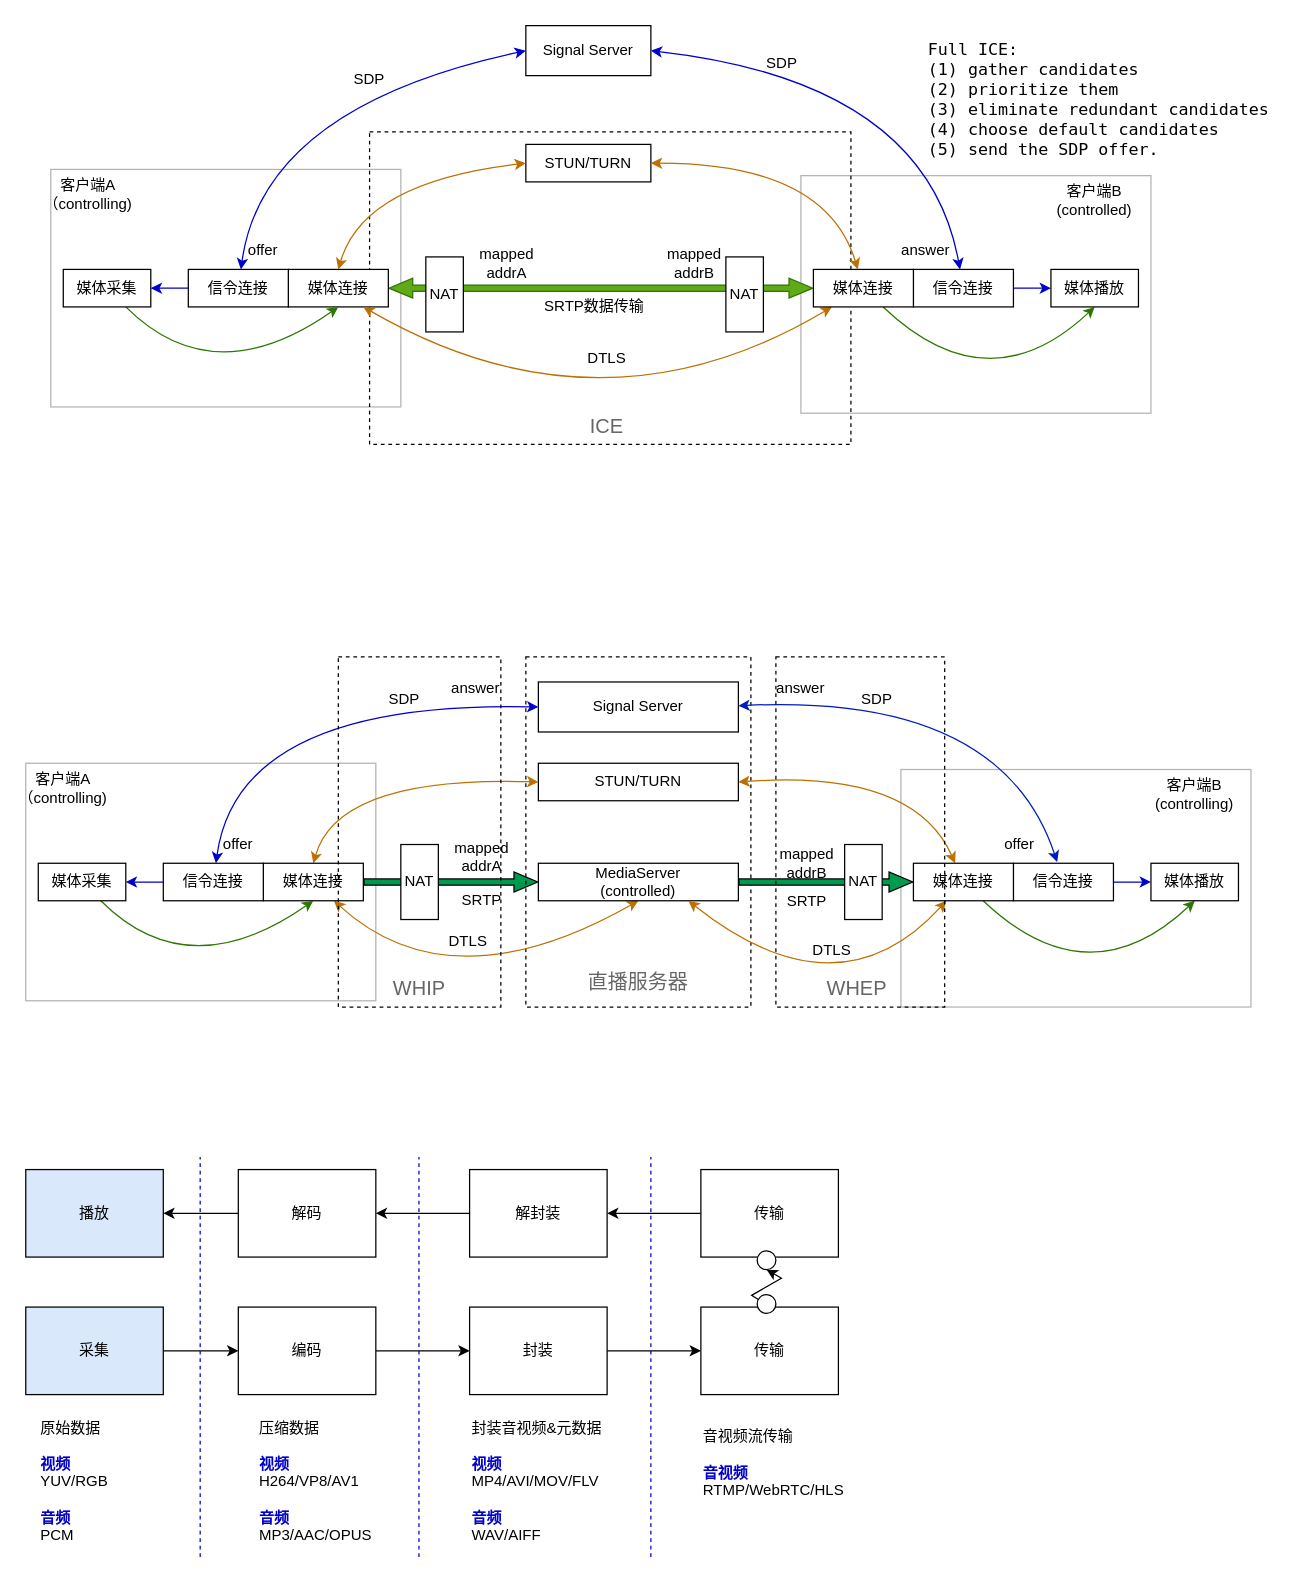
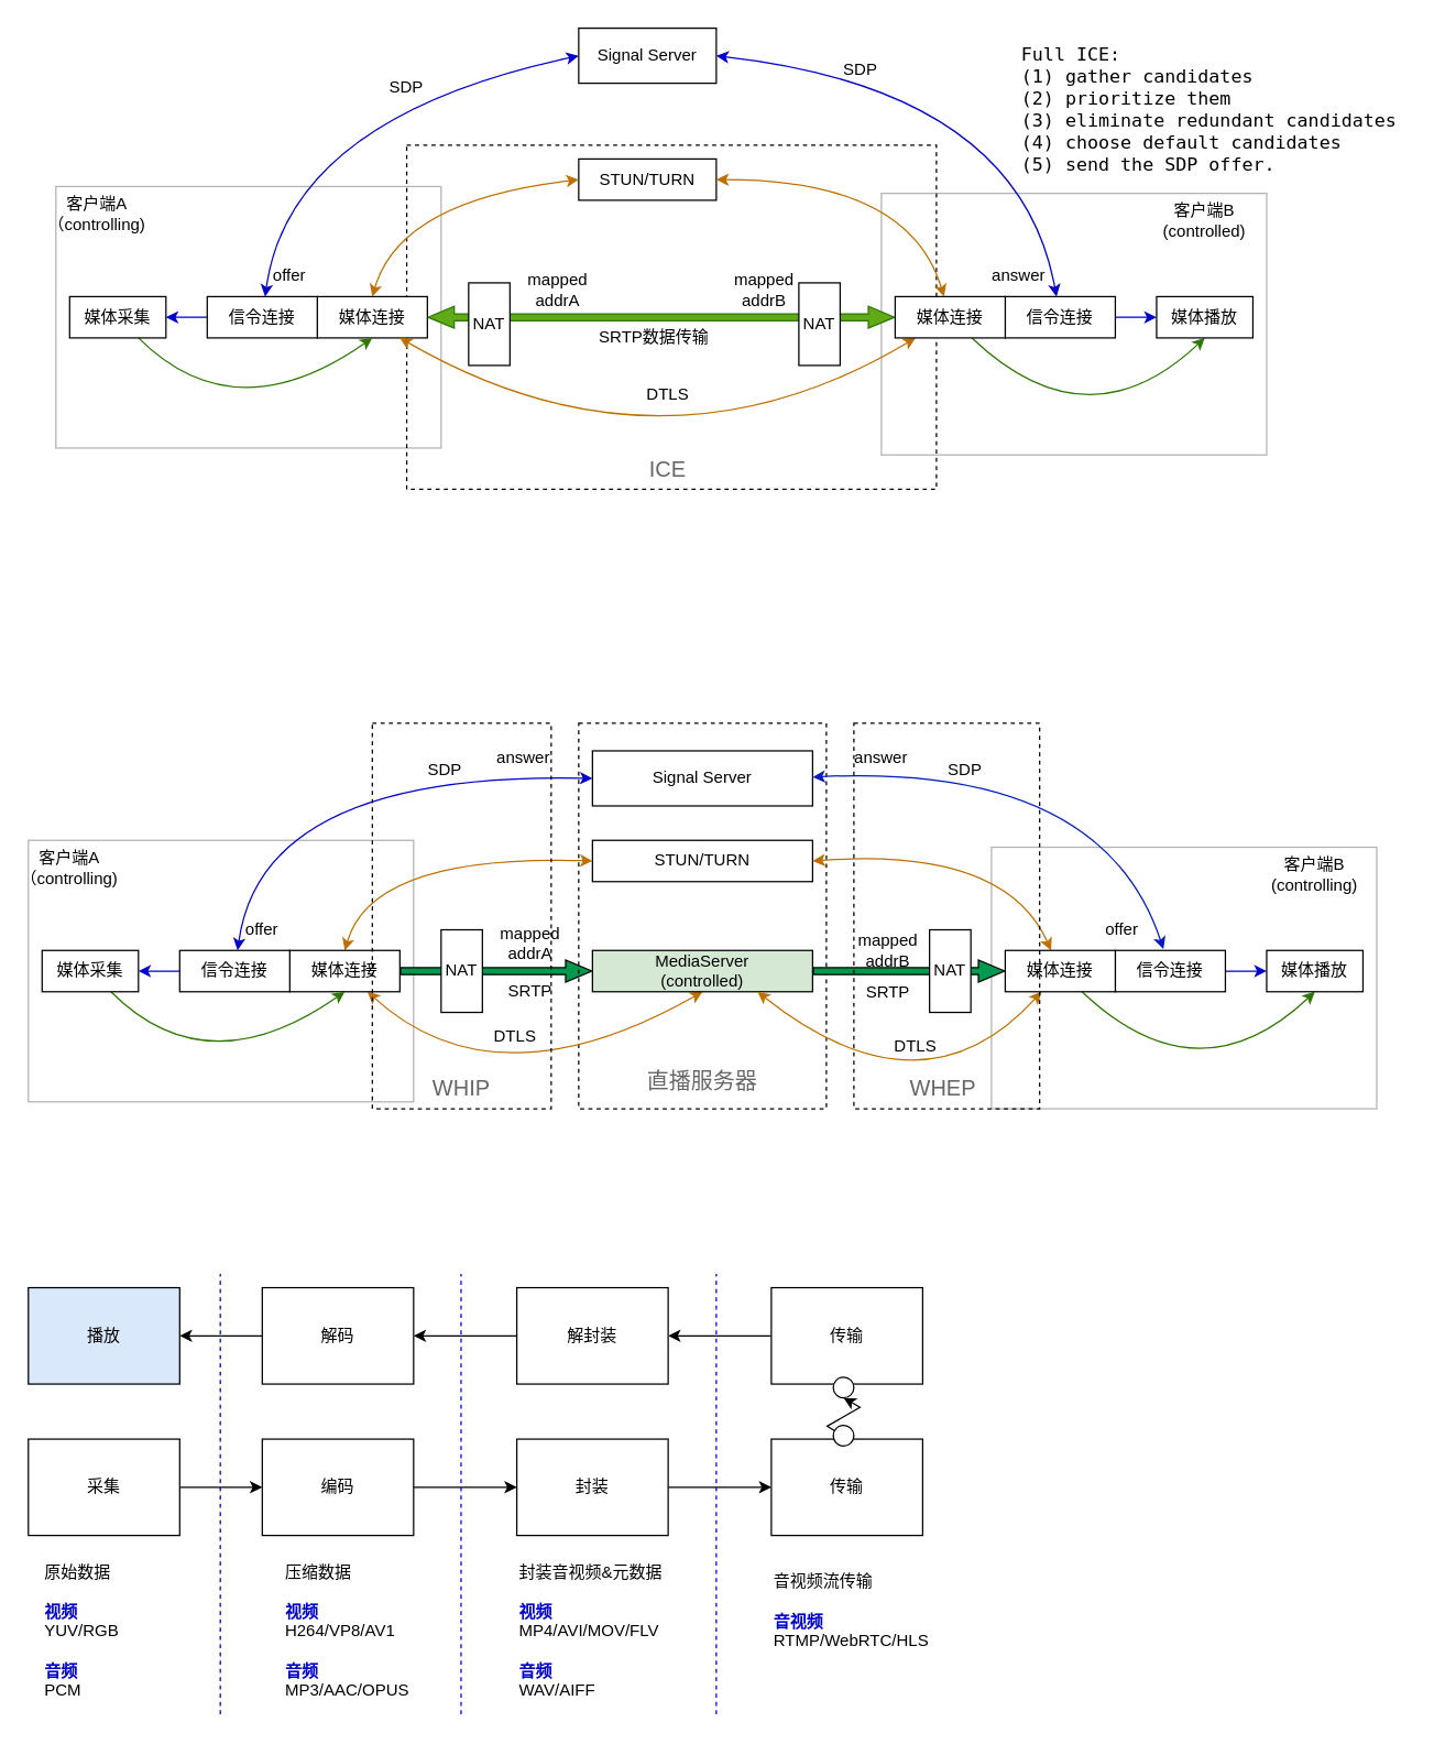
- <mxCell id="56" value="&lt;div&gt;MediaServer&lt;/div&gt;&lt;div&gt;(controlled)&lt;/div&gt;" style="rounded=0;whiteSpace=wrap;html=1;" vertex="1" parent="1"><mxGeometry x="430" y="690" width="160" height="30" as="geometry" /></mxCell>
+ <mxCell id="56" value="&lt;div&gt;MediaServer&lt;/div&gt;&lt;div&gt;(controlled)&lt;/div&gt;" style="rounded=0;whiteSpace=wrap;html=1;fillColor=#d5e8d4;" vertex="1" parent="1"><mxGeometry x="430" y="690" width="160" height="30" as="geometry" /></mxCell>
- <mxCell id="83" value="采集" style="rounded=0;whiteSpace=wrap;html=1;fillColor=#dae8fc;" vertex="1" parent="1"><mxGeometry x="20" y="1045" width="110" height="70" as="geometry" /></mxCell>
+ <mxCell id="83" value="采集" style="rounded=0;whiteSpace=wrap;html=1;" vertex="1" parent="1"><mxGeometry x="20" y="1045" width="110" height="70" as="geometry" /></mxCell>
